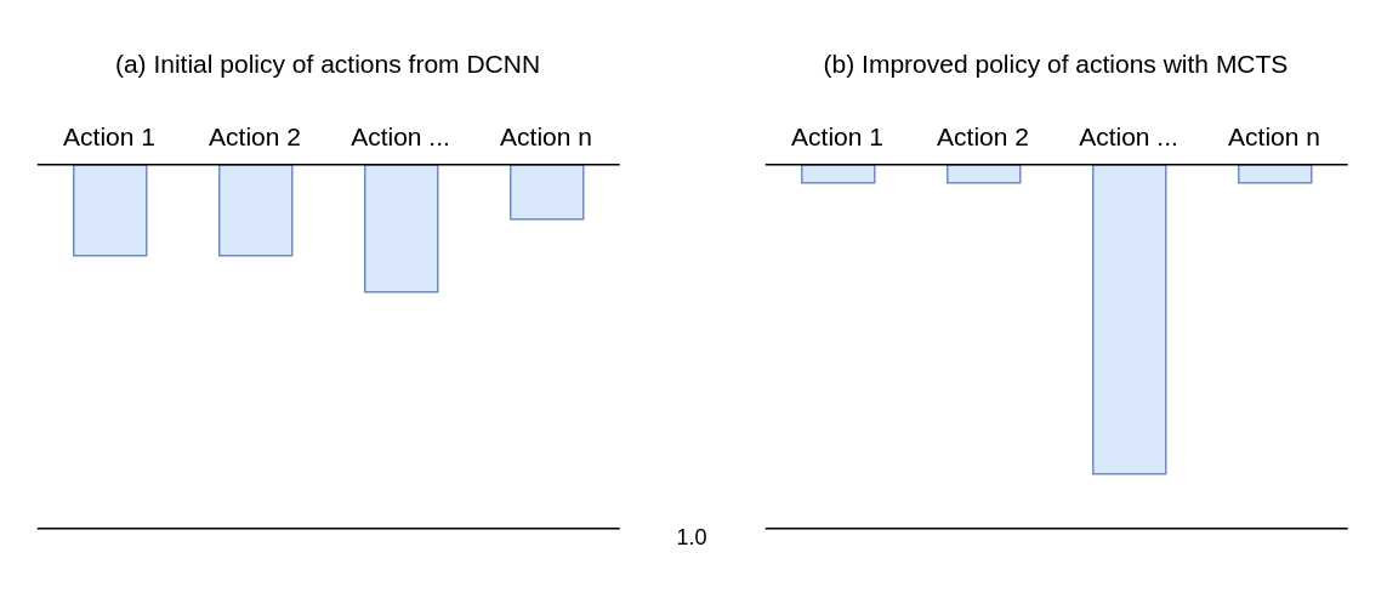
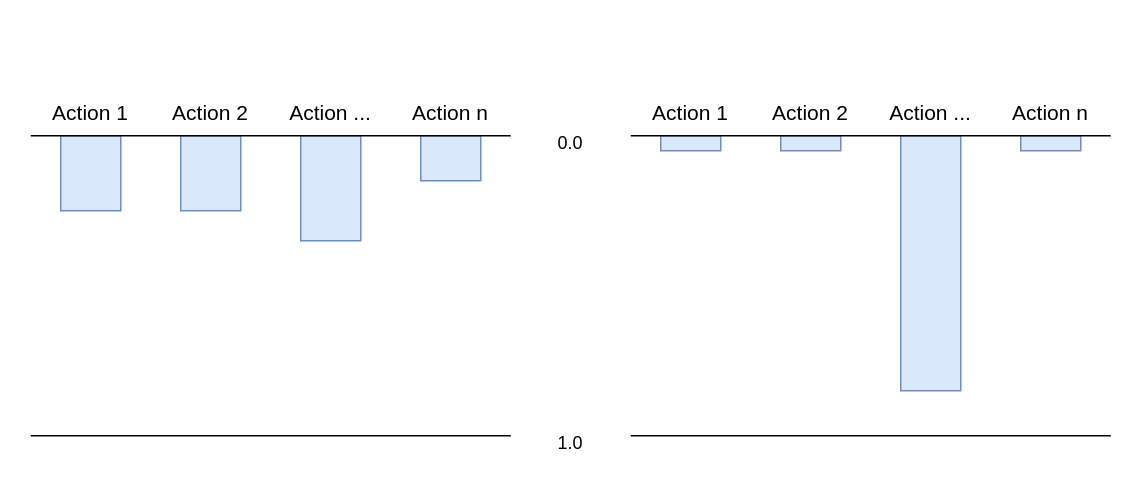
- <mxCell id="11" value="(a) Initial policy of actions from DCNN" style="text;html=1;align=center;verticalAlign=middle;whiteSpace=wrap;rounded=0;fontSize=14;" vertex="1" parent="1"><mxGeometry x="20" y="20" width="320" height="30" as="geometry" /></mxCell>
- <mxCell id="21" value="(b) Improved policy of actions with MCTS" style="text;html=1;align=center;verticalAlign=middle;whiteSpace=wrap;rounded=0;fontSize=14;" vertex="1" parent="1"><mxGeometry x="420" y="20" width="320" height="30" as="geometry" /></mxCell>
+ <mxCell id="24" value="0.0" style="text;html=1;align=center;verticalAlign=middle;whiteSpace=wrap;rounded=0;" vertex="1" parent="1"><mxGeometry x="360" y="80" width="40" height="30" as="geometry" /></mxCell>
